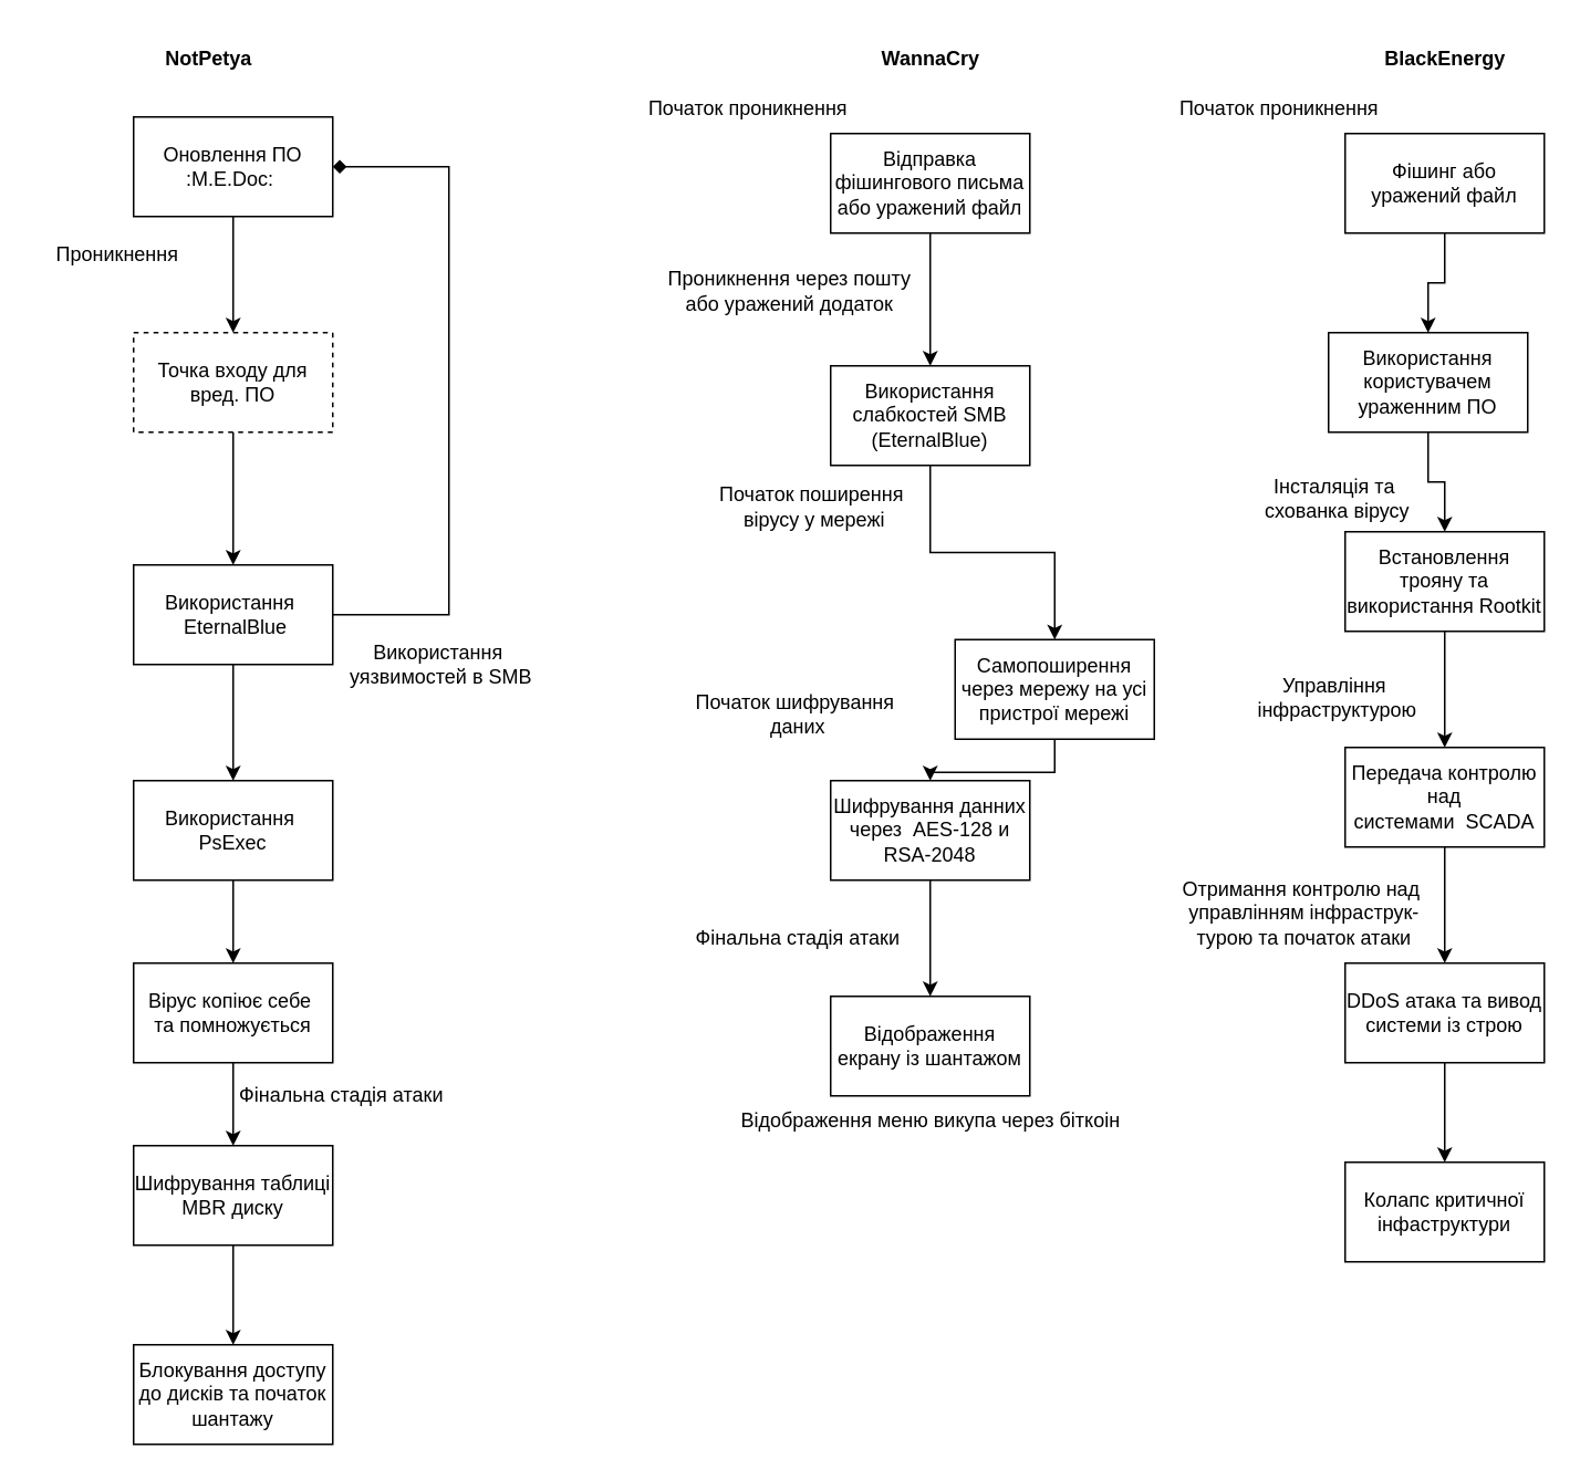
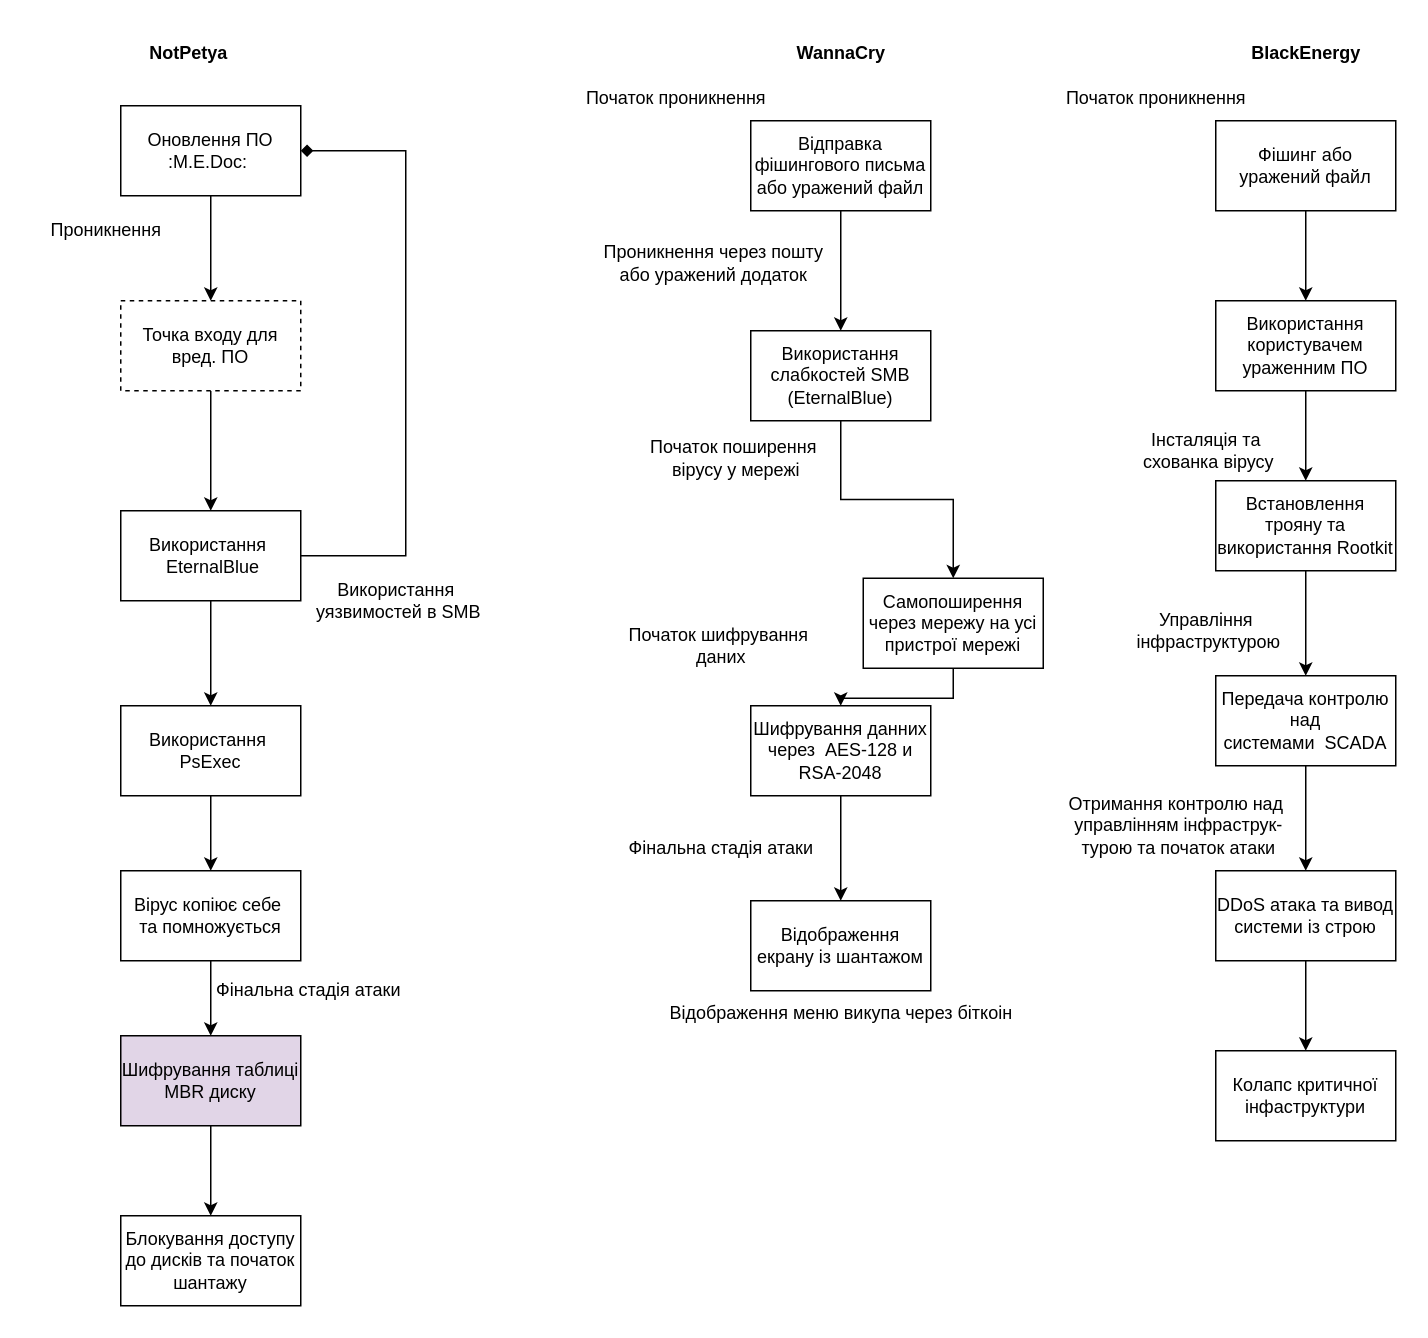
- <mxCell id="41" value="Використання користувачем ураженним ПО" style="rounded=0;whiteSpace=wrap;html=1;" vertex="1" parent="1"><mxGeometry x="800" y="200" width="120" height="60" as="geometry" /></mxCell>
+ <mxCell id="41" value="Використання користувачем ураженним ПО" style="rounded=0;whiteSpace=wrap;html=1;" vertex="1" parent="1"><mxGeometry x="810" y="200" width="120" height="60" as="geometry" /></mxCell>
- <mxCell id="19" value="Шифрування таблиці MBR диску" style="rounded=0;whiteSpace=wrap;html=1;" vertex="1" parent="1"><mxGeometry x="80" y="690" width="120" height="60" as="geometry" /></mxCell>
+ <mxCell id="19" value="Шифрування таблиці MBR диску" style="rounded=0;whiteSpace=wrap;html=1;fillColor=#e1d5e7;" vertex="1" parent="1"><mxGeometry x="80" y="690" width="120" height="60" as="geometry" /></mxCell>
